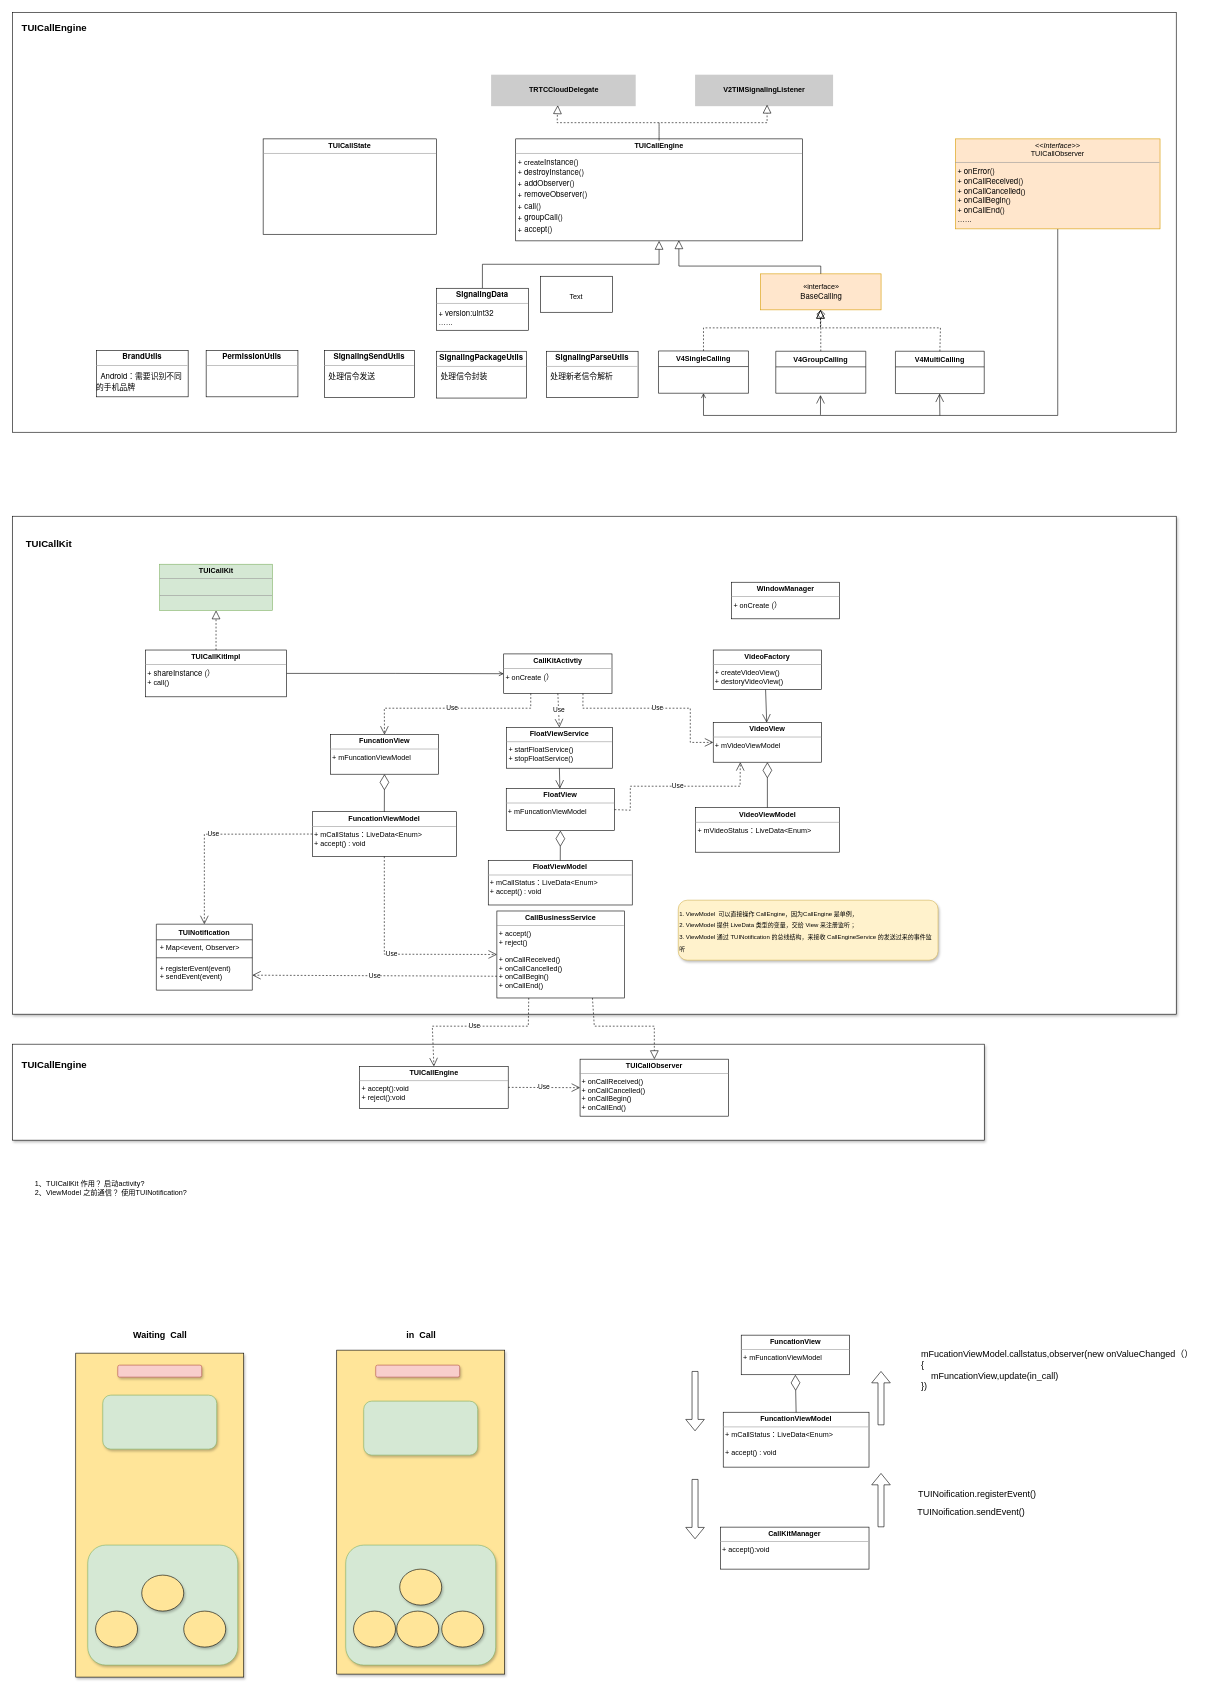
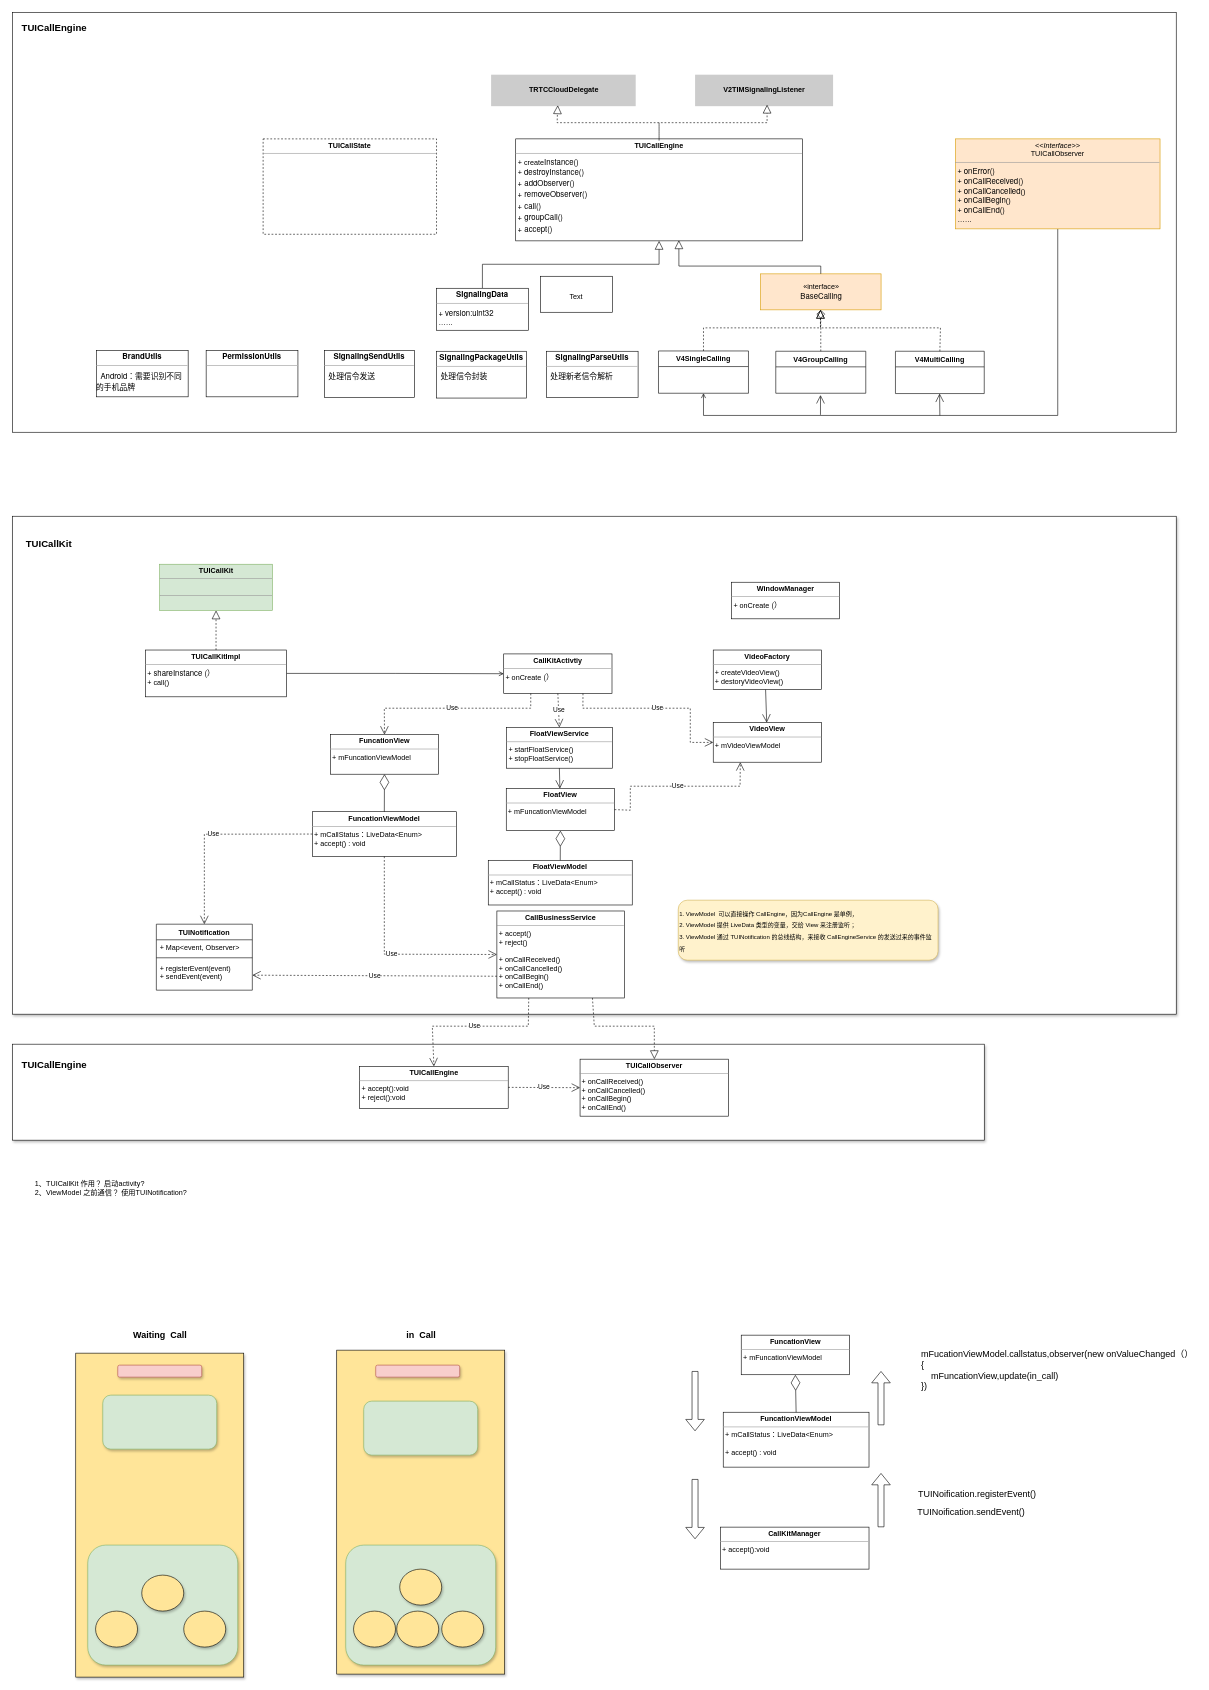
- <mxCell id="27" value="&lt;p style=&quot;margin: 0px ; margin-top: 4px ; text-align: center&quot;&gt;&lt;b&gt;TUICallState&lt;/b&gt;&lt;br&gt;&lt;/p&gt;&lt;hr size=&quot;1&quot;&gt;&lt;p style=&quot;margin: 0px ; margin-left: 4px&quot;&gt;&lt;/p&gt;&lt;p style=&quot;margin: 0px ; margin-left: 4px&quot;&gt;&lt;br&gt;&lt;/p&gt;" style="verticalAlign=top;align=left;overflow=fill;fontSize=12;fontFamily=Helvetica;html=1;" parent="1" vertex="1"><mxGeometry x="438" y="231" width="289" height="159" as="geometry" /></mxCell>
+ <mxCell id="27" value="&lt;p style=&quot;margin: 0px ; margin-top: 4px ; text-align: center&quot;&gt;&lt;b&gt;TUICallState&lt;/b&gt;&lt;br&gt;&lt;/p&gt;&lt;hr size=&quot;1&quot;&gt;&lt;p style=&quot;margin: 0px ; margin-left: 4px&quot;&gt;&lt;/p&gt;&lt;p style=&quot;margin: 0px ; margin-left: 4px&quot;&gt;&lt;br&gt;&lt;/p&gt;" style="verticalAlign=top;align=left;overflow=fill;fontSize=12;fontFamily=Helvetica;html=1;dashed=1;" parent="1" vertex="1"><mxGeometry x="438" y="231" width="289" height="159" as="geometry" /></mxCell>
- <mxCell id="40" value="" style="endArrow=diamondThin;endFill=0;endSize=24;html=1;rounded=0;exitX=0.5;exitY=0;exitDx=0;exitDy=0;entryX=0.5;entryY=1;entryDx=0;entryDy=0;" parent="1" source="38" target="37" edge="1"><mxGeometry width="160" relative="1" as="geometry"><mxPoint x="915.5" y="1220" as="sourcePoint" /><mxPoint x="1075.5" y="1220" as="targetPoint" /></mxGeometry></mxCell>
- <mxCell id="38" value="&lt;p style=&quot;margin: 0px ; margin-top: 4px ; text-align: center&quot;&gt;&lt;b&gt;VideoViewModel&lt;/b&gt;&lt;/p&gt;&lt;hr size=&quot;1&quot;&gt;&lt;p style=&quot;margin: 0px ; margin-left: 4px&quot;&gt;&lt;/p&gt;&lt;p style=&quot;margin: 0px ; margin-left: 4px&quot;&gt;&lt;/p&gt;&lt;span style=&quot;font-weight: 700 ; text-align: center&quot;&gt;&amp;nbsp;&lt;/span&gt;&lt;span style=&quot;text-align: center;&quot;&gt;+ mVideoStatus：&lt;/span&gt;&lt;span style=&quot;text-align: center;&quot;&gt;LiveData&amp;lt;Enum&amp;gt;&lt;/span&gt;&lt;span style=&quot;text-align: center&quot;&gt;&lt;br&gt;&lt;/span&gt;" style="verticalAlign=top;align=left;overflow=fill;fontSize=12;fontFamily=Helvetica;html=1;fontStyle=0" parent="1" vertex="1"><mxGeometry x="1158.5" y="1345.5" width="240" height="74.5" as="geometry" /></mxCell>
